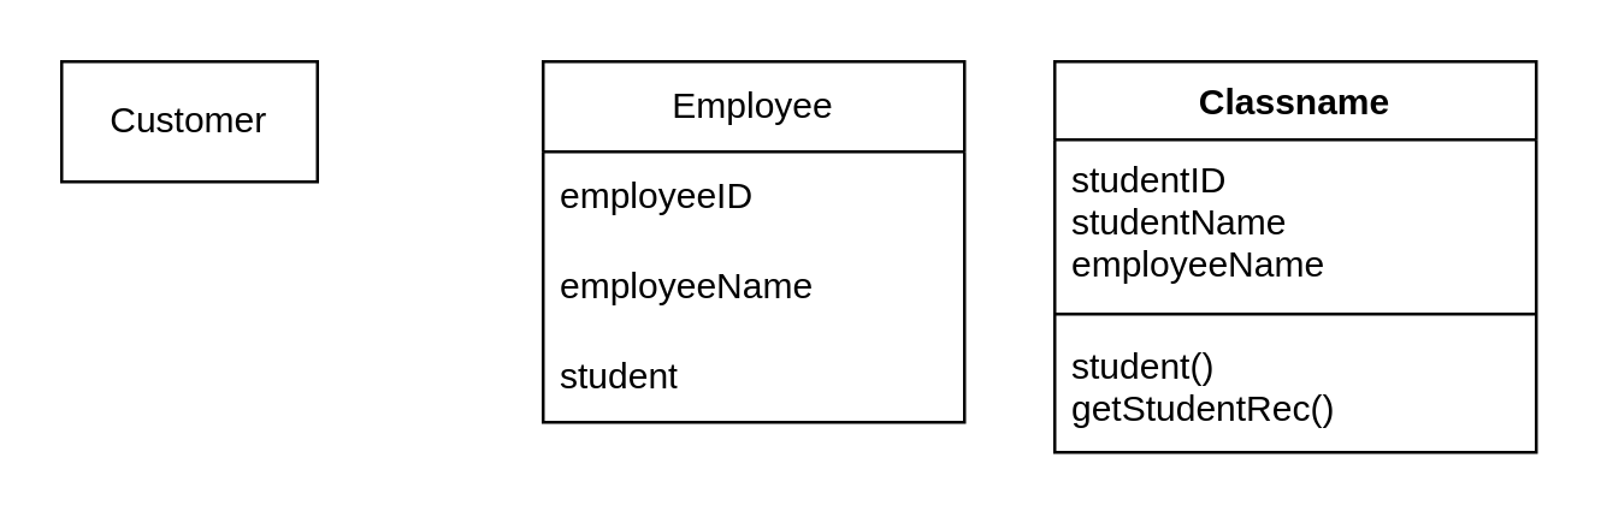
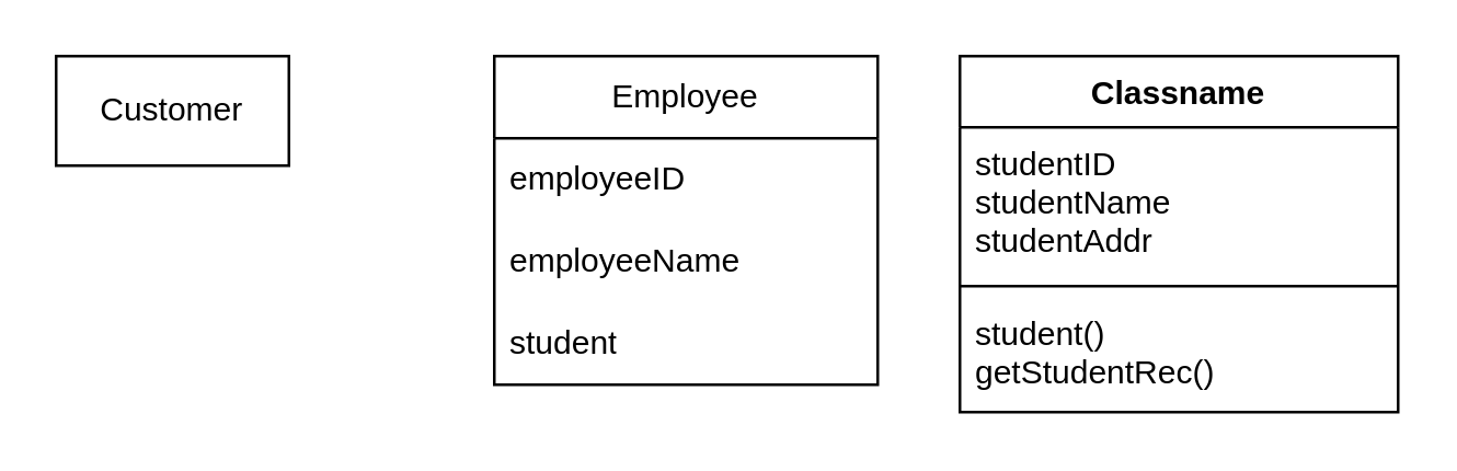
- <mxCell id="8" value="studentID&#10;studentName&#10;employeeName" style="text;strokeColor=none;fillColor=none;align=left;verticalAlign=top;spacingLeft=4;spacingRight=4;overflow=hidden;rotatable=0;points=[[0,0.5],[1,0.5]];portConstraint=eastwest;" parent="7" vertex="1"><mxGeometry y="26" width="160" height="54" as="geometry" /></mxCell>
+ <mxCell id="8" value="studentID&#10;studentName&#10;studentAddr" style="text;strokeColor=none;fillColor=none;align=left;verticalAlign=top;spacingLeft=4;spacingRight=4;overflow=hidden;rotatable=0;points=[[0,0.5],[1,0.5]];portConstraint=eastwest;" parent="7" vertex="1"><mxGeometry y="26" width="160" height="54" as="geometry" /></mxCell>
